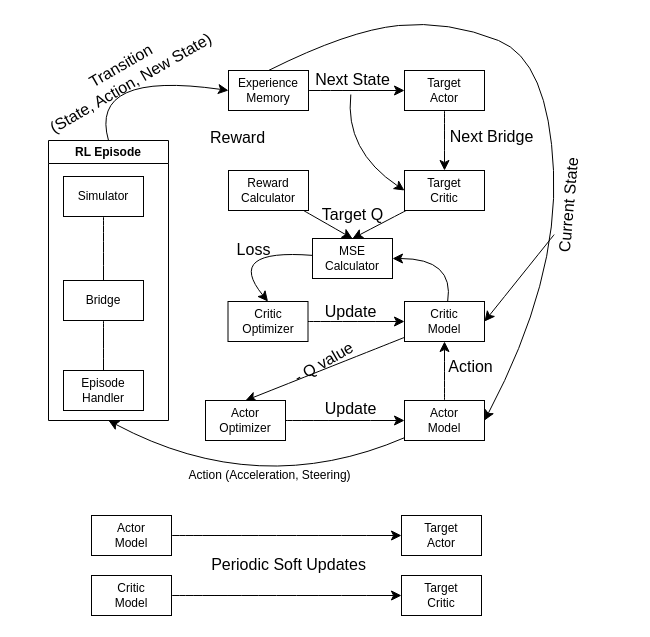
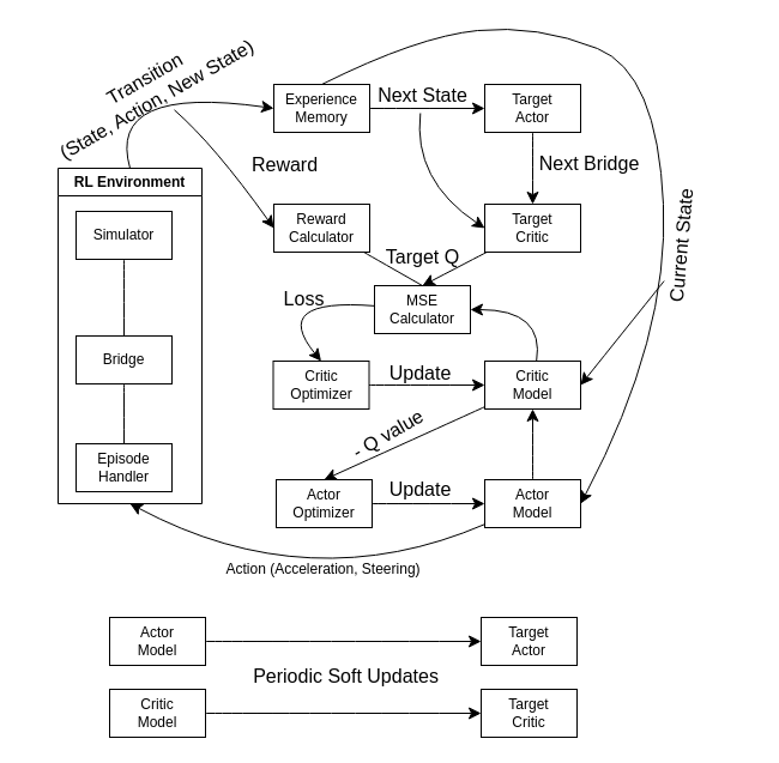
+ <mxCell id="29" style="edgeStyle=none;curved=1;rounded=0;orthogonalLoop=1;jettySize=auto;html=1;entryX=0;entryY=0.5;entryDx=0;entryDy=0;fontSize=12;startSize=8;endSize=8;" edge="1" parent="1" source="30" target="17"><mxGeometry relative="1" as="geometry"><Array as="points"><mxPoint x="178" y="120" /></Array></mxGeometry></mxCell>
- <mxCell id="3" value="RL Episode" style="swimlane;whiteSpace=wrap;html=1;startSize=23;" parent="1" vertex="1"><mxGeometry x="48" y="140" width="120" height="280" as="geometry" /></mxCell>
+ <mxCell id="3" value="RL Environment" style="swimlane;whiteSpace=wrap;html=1;startSize=23;" parent="1" vertex="1"><mxGeometry x="48" y="140" width="120" height="280" as="geometry" /></mxCell>
- <mxCell id="16" style="edgeStyle=none;curved=1;rounded=0;orthogonalLoop=1;jettySize=auto;html=1;entryX=0.5;entryY=0;entryDx=0;entryDy=0;fontSize=12;startSize=8;endSize=8;" edge="1" parent="1" source="17" target="37"><mxGeometry relative="1" as="geometry" /></mxCell>
+ <mxCell id="16" style="edgeStyle=none;curved=1;rounded=0;orthogonalLoop=1;jettySize=auto;html=1;entryX=0.5;entryY=0;entryDx=0;entryDy=0;fontSize=12;startSize=8;endSize=8;endArrow=none;" edge="1" parent="1" source="17" target="37"><mxGeometry relative="1" as="geometry" /></mxCell>
- <mxCell id="42" value="Action" style="text;html=1;align=center;verticalAlign=middle;resizable=0;points=[];autosize=1;strokeColor=none;fillColor=none;fontSize=16;" vertex="1" parent="1"><mxGeometry x="435" y="351" width="70" height="30" as="geometry" /></mxCell>
- <mxCell id="23" value="Actor Optimizer" style="rounded=0;whiteSpace=wrap;html=1;" vertex="1" parent="1"><mxGeometry x="205" y="400" width="80" height="40" as="geometry" /></mxCell>
+ <mxCell id="23" value="Actor Optimizer" style="rounded=0;whiteSpace=wrap;html=1;" vertex="1" parent="1"><mxGeometry x="230" y="400" width="80" height="40" as="geometry" /></mxCell>
